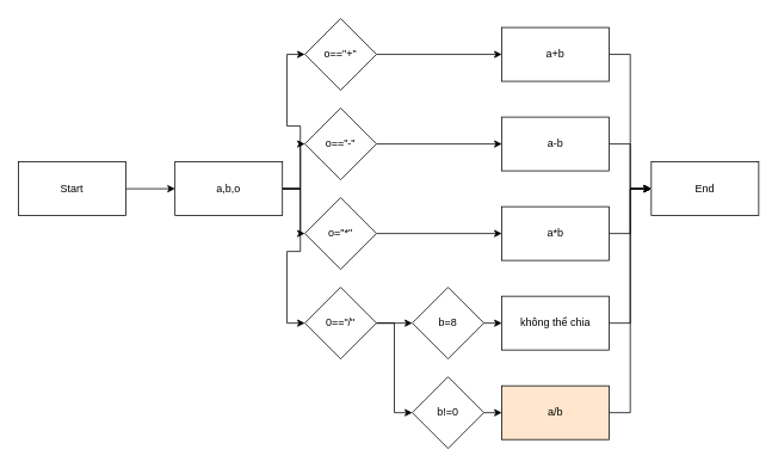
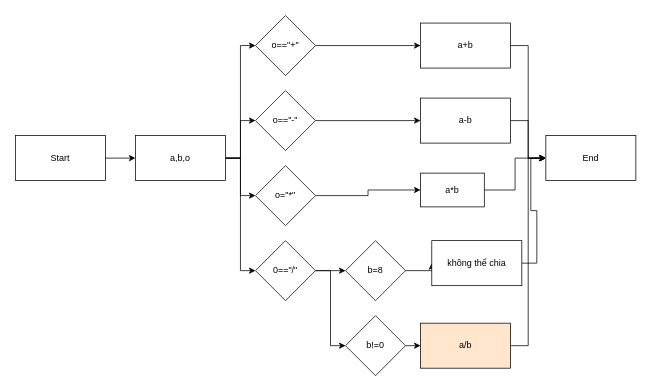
- <mxCell id="8" value="a,b,o" style="rounded=0;whiteSpace=wrap;html=1;" vertex="1" parent="1"><mxGeometry x="195" y="180" width="120" height="60" as="geometry" /></mxCell>
+ <mxCell id="8" value="a,b,o" style="rounded=0;whiteSpace=wrap;html=1;" vertex="1" parent="1"><mxGeometry x="180" y="180" width="120" height="60" as="geometry" /></mxCell>
- <mxCell id="23" value="a*b" style="rounded=0;whiteSpace=wrap;html=1;" vertex="1" parent="1"><mxGeometry x="560" y="230" width="120" height="60" as="geometry" /></mxCell>
+ <mxCell id="23" value="a*b" style="rounded=0;whiteSpace=wrap;html=1;" vertex="1" parent="1"><mxGeometry x="560" y="230" width="85" height="45" as="geometry" /></mxCell>
- <mxCell id="29" value="không thể chia" style="rounded=0;whiteSpace=wrap;html=1;" vertex="1" parent="1"><mxGeometry x="560" y="330" width="120" height="60" as="geometry" /></mxCell>
+ <mxCell id="29" value="không thể chia" style="rounded=0;whiteSpace=wrap;html=1;" vertex="1" parent="1"><mxGeometry x="575" y="320" width="120" height="60" as="geometry" /></mxCell>
